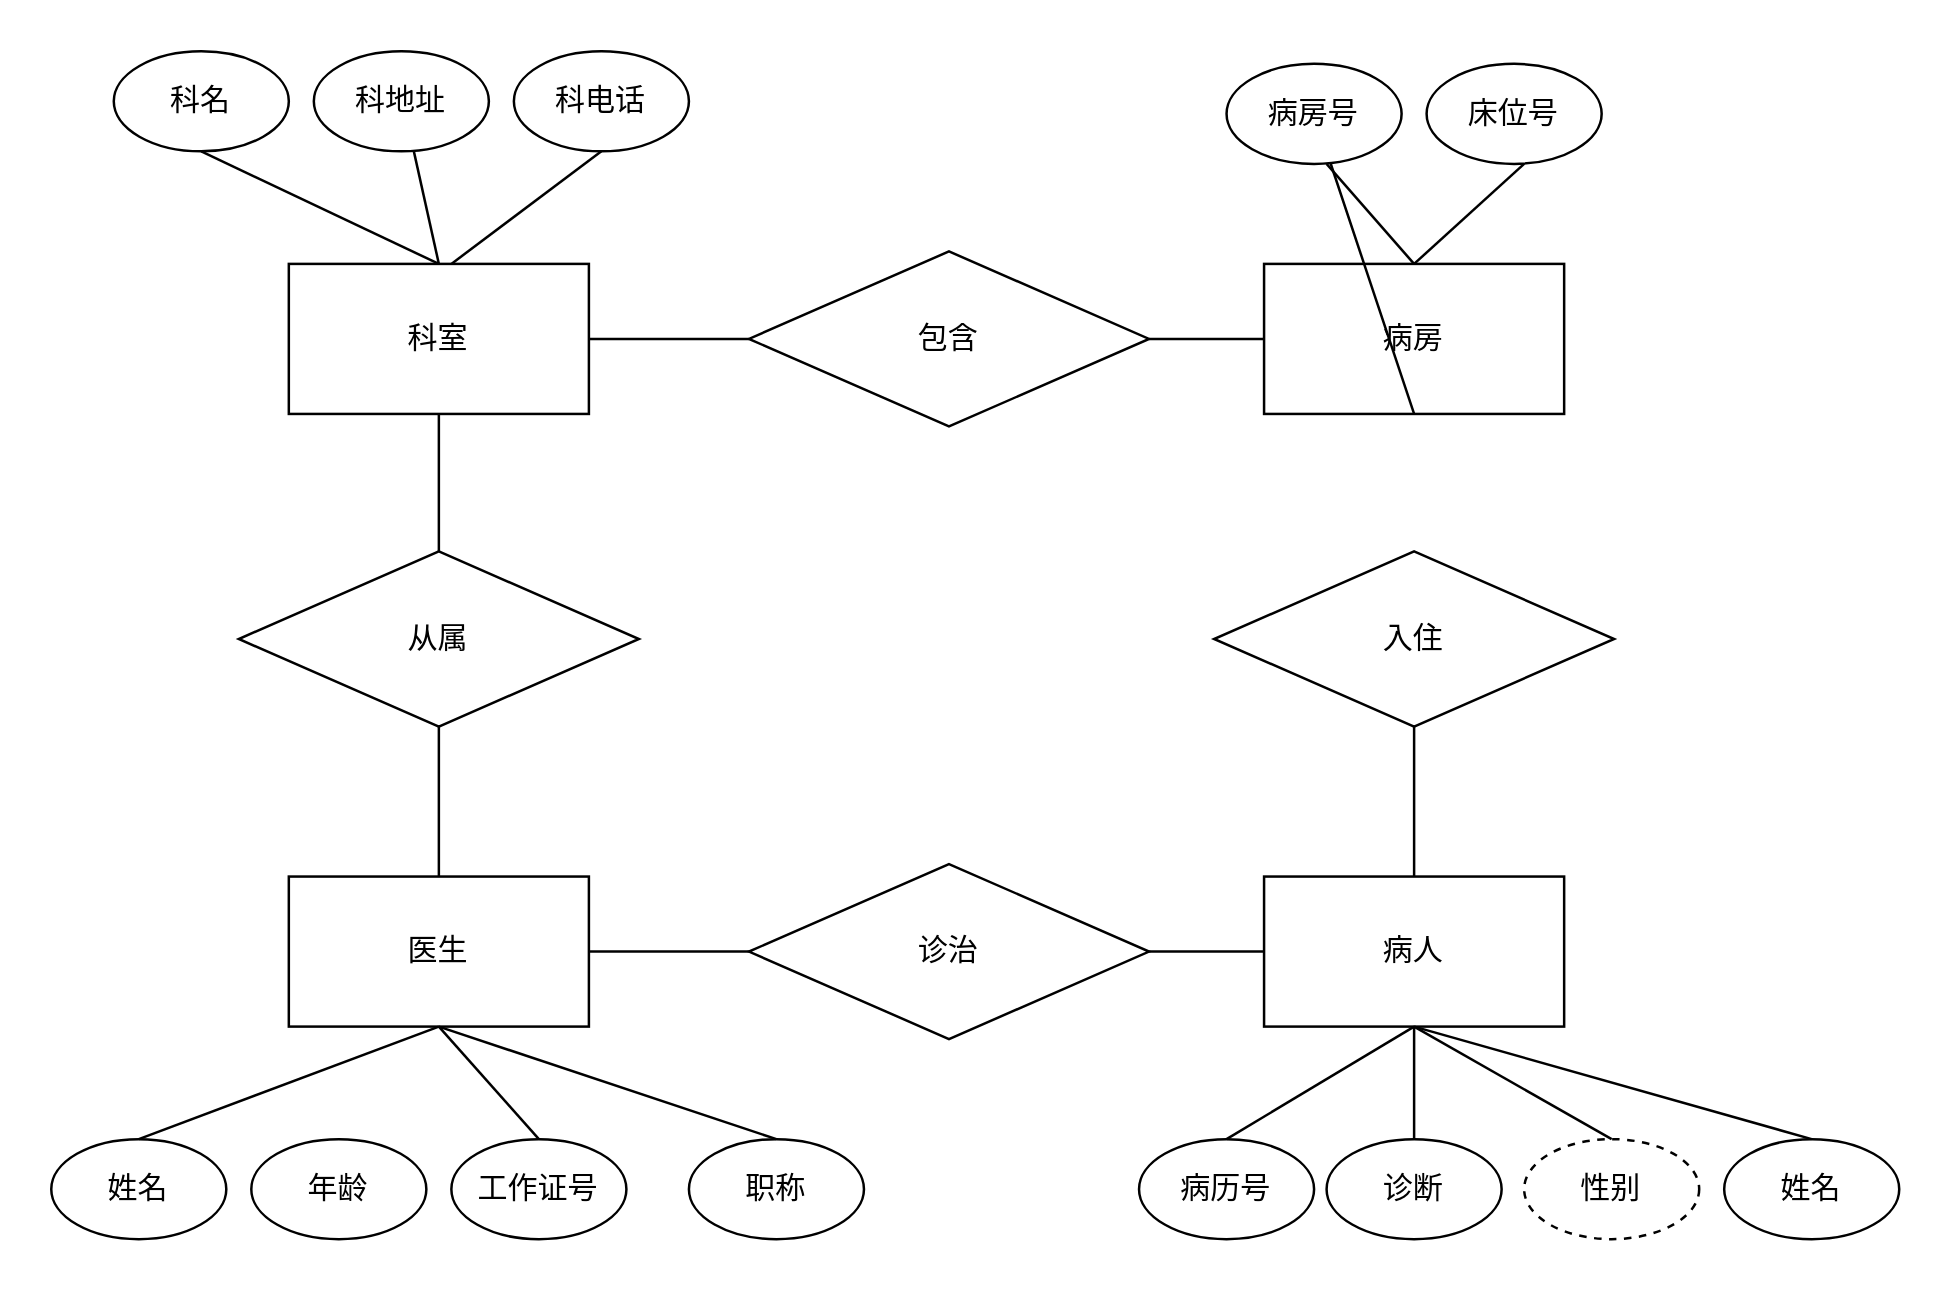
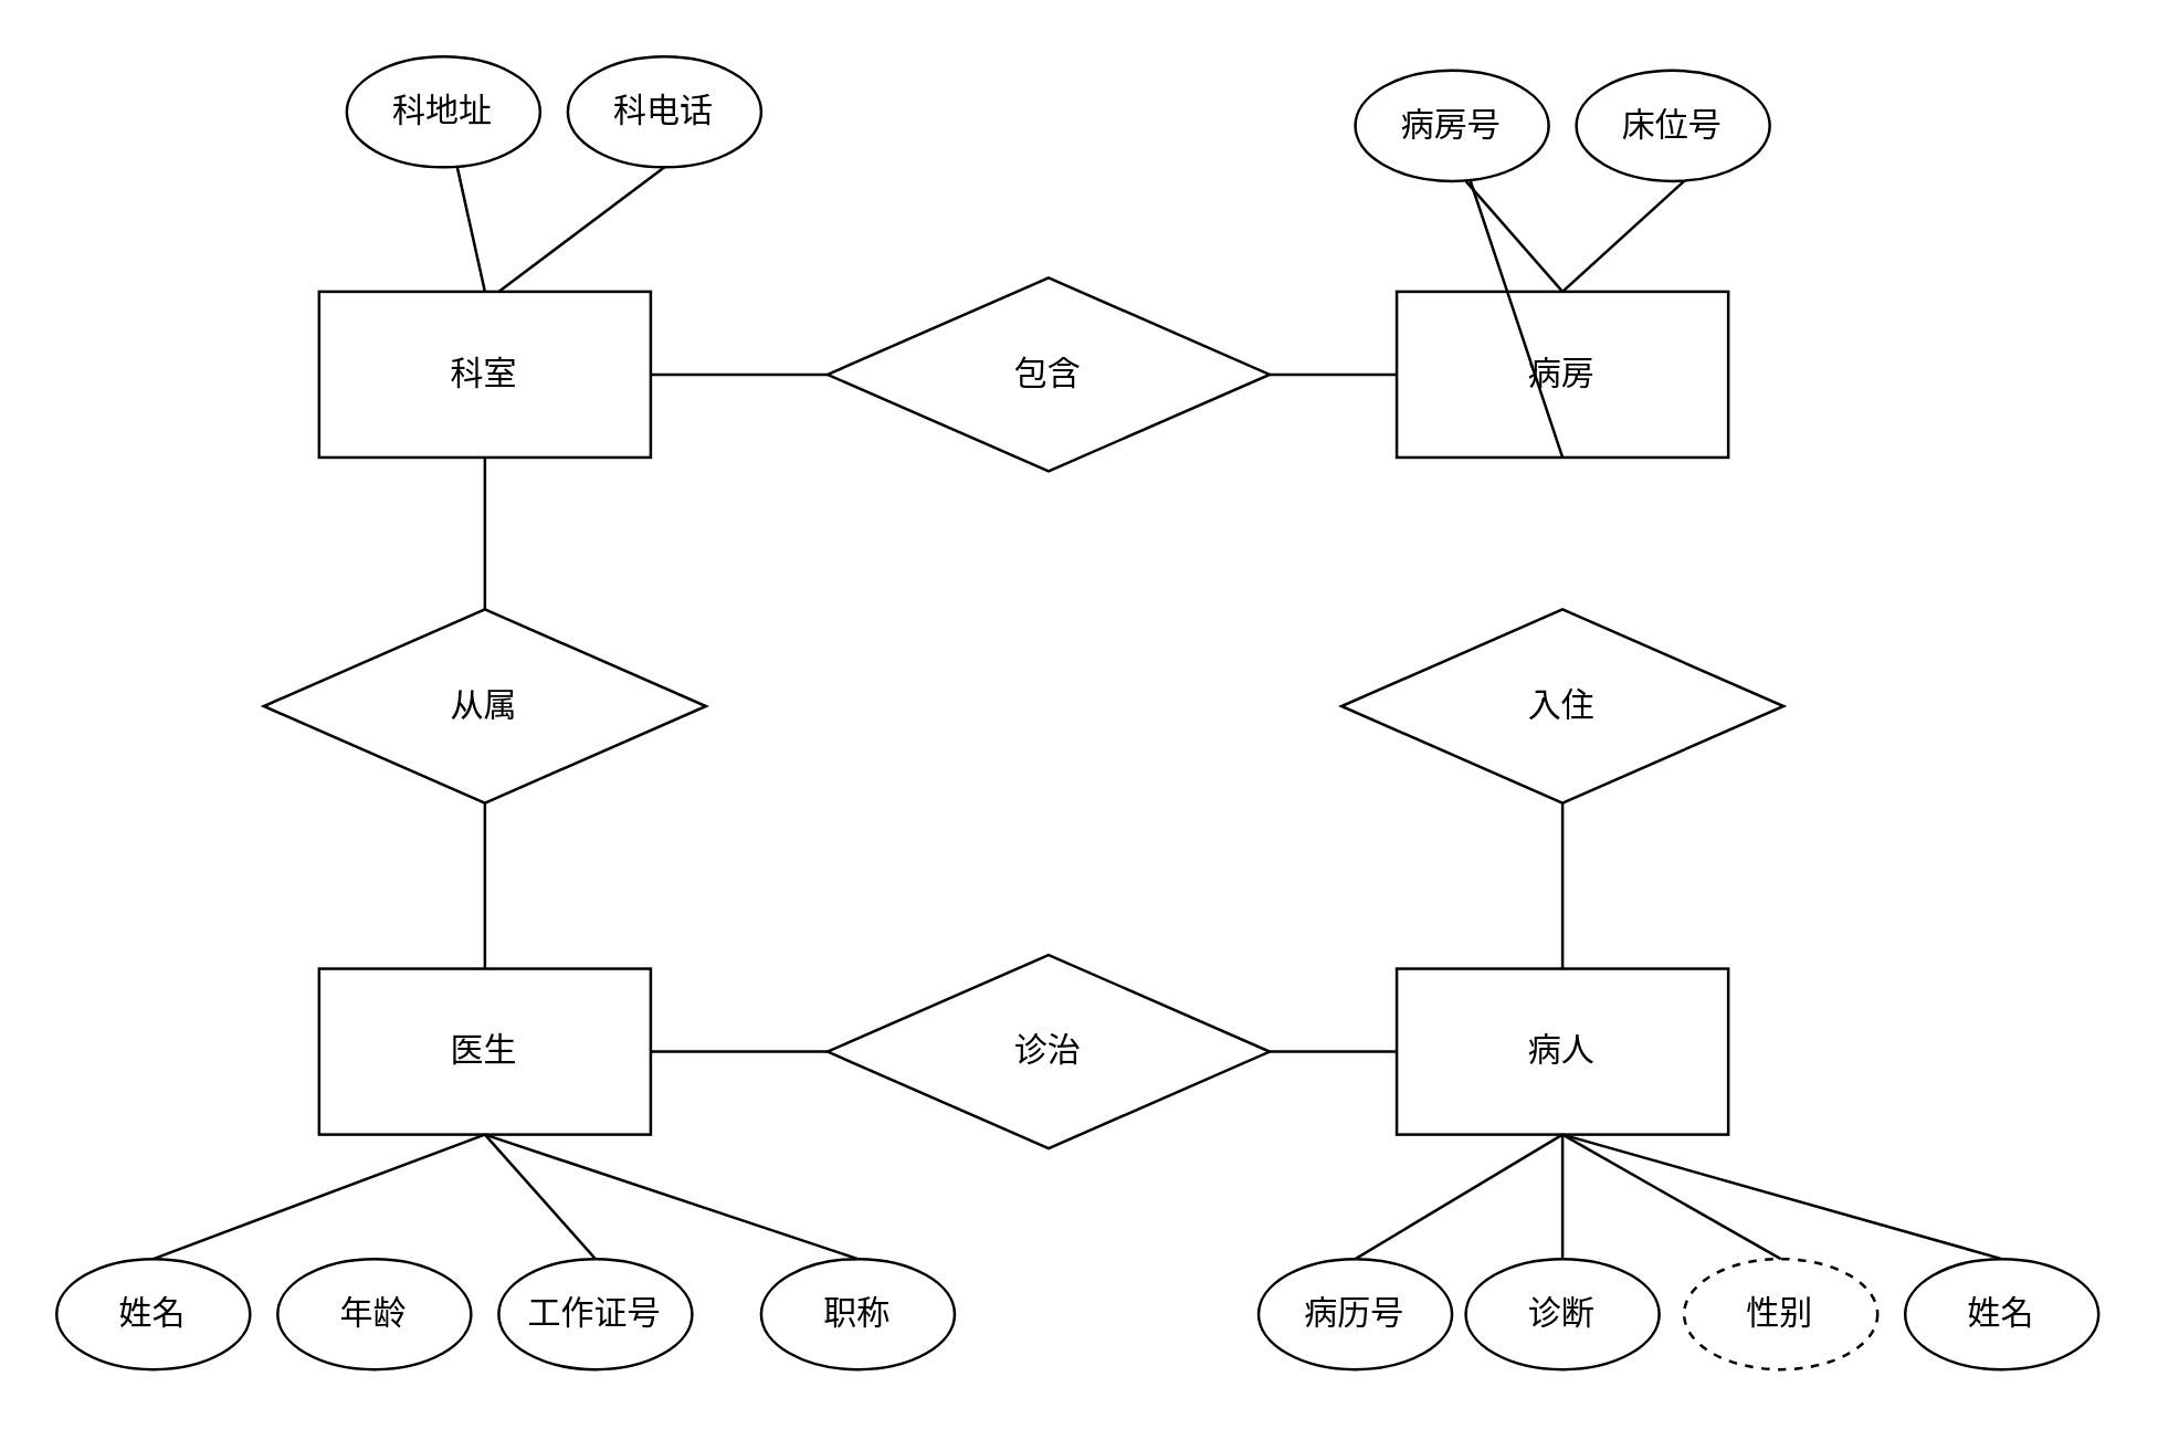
- <mxCell id="10" value="科名" style="ellipse;whiteSpace=wrap;html=1;" vertex="1" parent="1"><mxGeometry x="45" y="20" width="70" height="40" as="geometry" /></mxCell>
- <mxCell id="24" value="" style="endArrow=none;html=1;rounded=0;exitX=0.5;exitY=0;exitDx=0;exitDy=0;entryX=0.5;entryY=1;entryDx=0;entryDy=0;" edge="1" parent="1" source="3" target="10"><mxGeometry width="50" height="50" relative="1" as="geometry"><mxPoint x="30" y="110" as="sourcePoint" /><mxPoint x="80" y="60" as="targetPoint" /></mxGeometry></mxCell>
